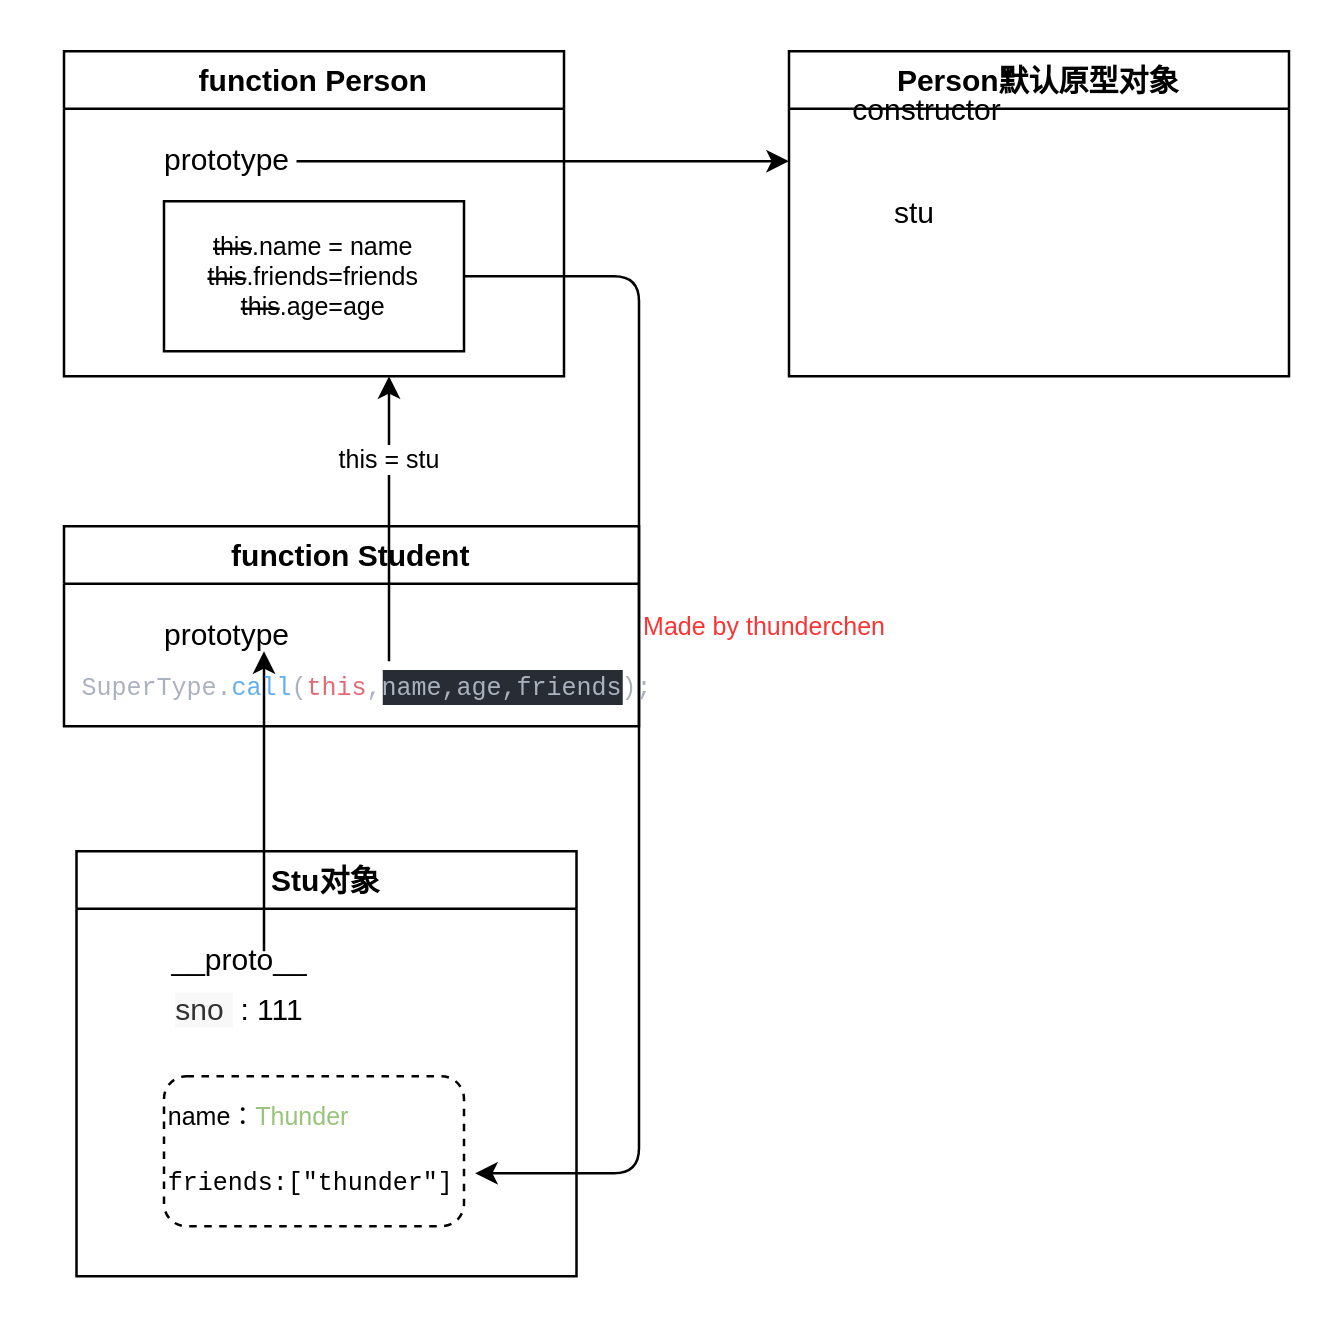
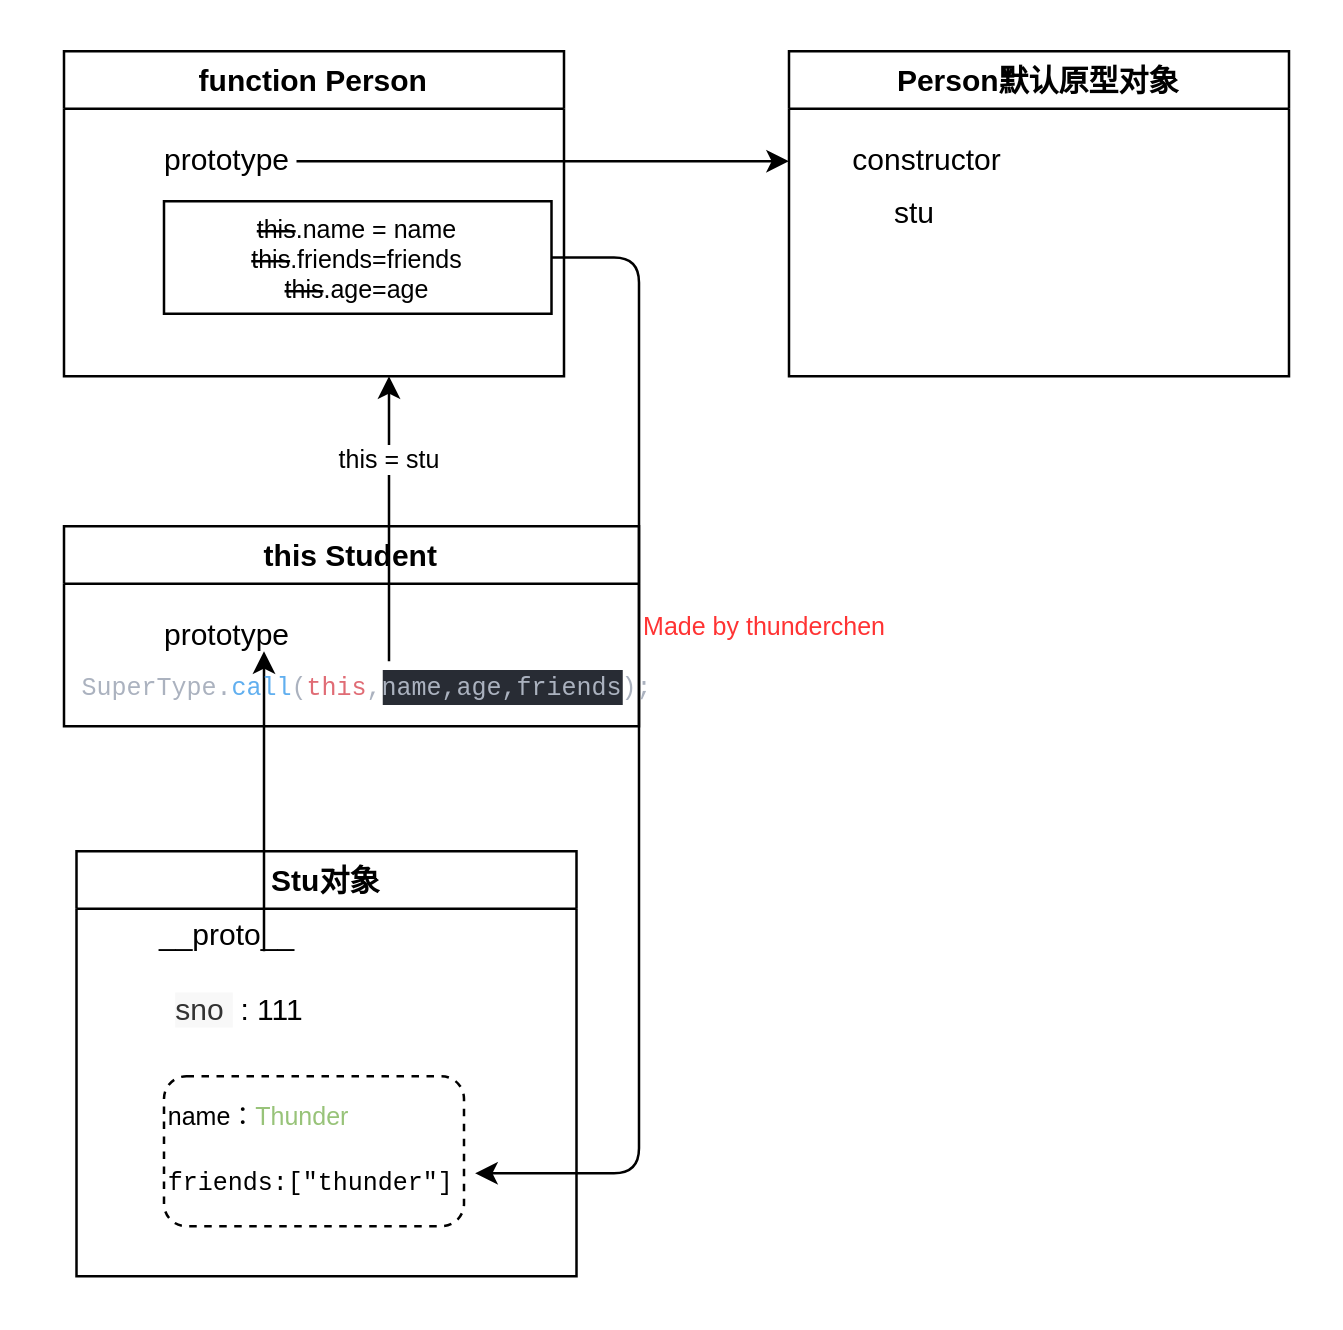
- <mxCell id="7" value="constructor" style="text;html=1;align=center;verticalAlign=middle;resizable=0;points=[];autosize=1;strokeColor=none;fillColor=none;" parent="6" vertex="1"><mxGeometry x="20" y="14" width="70" height="20" as="geometry" /></mxCell>
+ <mxCell id="7" value="constructor" style="text;html=1;align=center;verticalAlign=middle;resizable=0;points=[];autosize=1;strokeColor=none;fillColor=none;" parent="6" vertex="1"><mxGeometry x="20" y="34" width="70" height="20" as="geometry" /></mxCell>
- <mxCell id="5" value="&lt;strike&gt;this&lt;/strike&gt;.name = name&lt;br&gt;&lt;strike&gt;this&lt;/strike&gt;.friends=friends&lt;br&gt;&lt;strike&gt;this&lt;/strike&gt;.age=age" style="whiteSpace=wrap;html=1;labelBackgroundColor=none;fontSize=10;fillColor=none;" parent="2" vertex="1"><mxGeometry x="40" y="60" width="120" height="60" as="geometry" /></mxCell>
+ <mxCell id="5" value="&lt;strike&gt;this&lt;/strike&gt;.name = name&lt;br&gt;&lt;strike&gt;this&lt;/strike&gt;.friends=friends&lt;br&gt;&lt;strike&gt;this&lt;/strike&gt;.age=age" style="whiteSpace=wrap;html=1;labelBackgroundColor=none;fontSize=10;fillColor=none;" parent="2" vertex="1"><mxGeometry x="40" y="60" width="155" height="45" as="geometry" /></mxCell>
- <mxCell id="14" value="function Student" style="swimlane;" parent="1" vertex="1"><mxGeometry x="25" y="210" width="230" height="80" as="geometry" /></mxCell>
+ <mxCell id="14" value="this Student" style="swimlane;" parent="1" vertex="1"><mxGeometry x="25" y="210" width="230" height="80" as="geometry" /></mxCell>
- <mxCell id="10" value="__proto__" style="text;html=1;align=center;verticalAlign=middle;resizable=0;points=[];autosize=1;strokeColor=none;fillColor=none;" parent="9" vertex="1"><mxGeometry x="30" y="34" width="70" height="20" as="geometry" /></mxCell>
+ <mxCell id="10" value="__proto__" style="text;html=1;align=center;verticalAlign=middle;resizable=0;points=[];autosize=1;strokeColor=none;fillColor=none;" parent="9" vertex="1"><mxGeometry x="25" y="24" width="70" height="20" as="geometry" /></mxCell>
